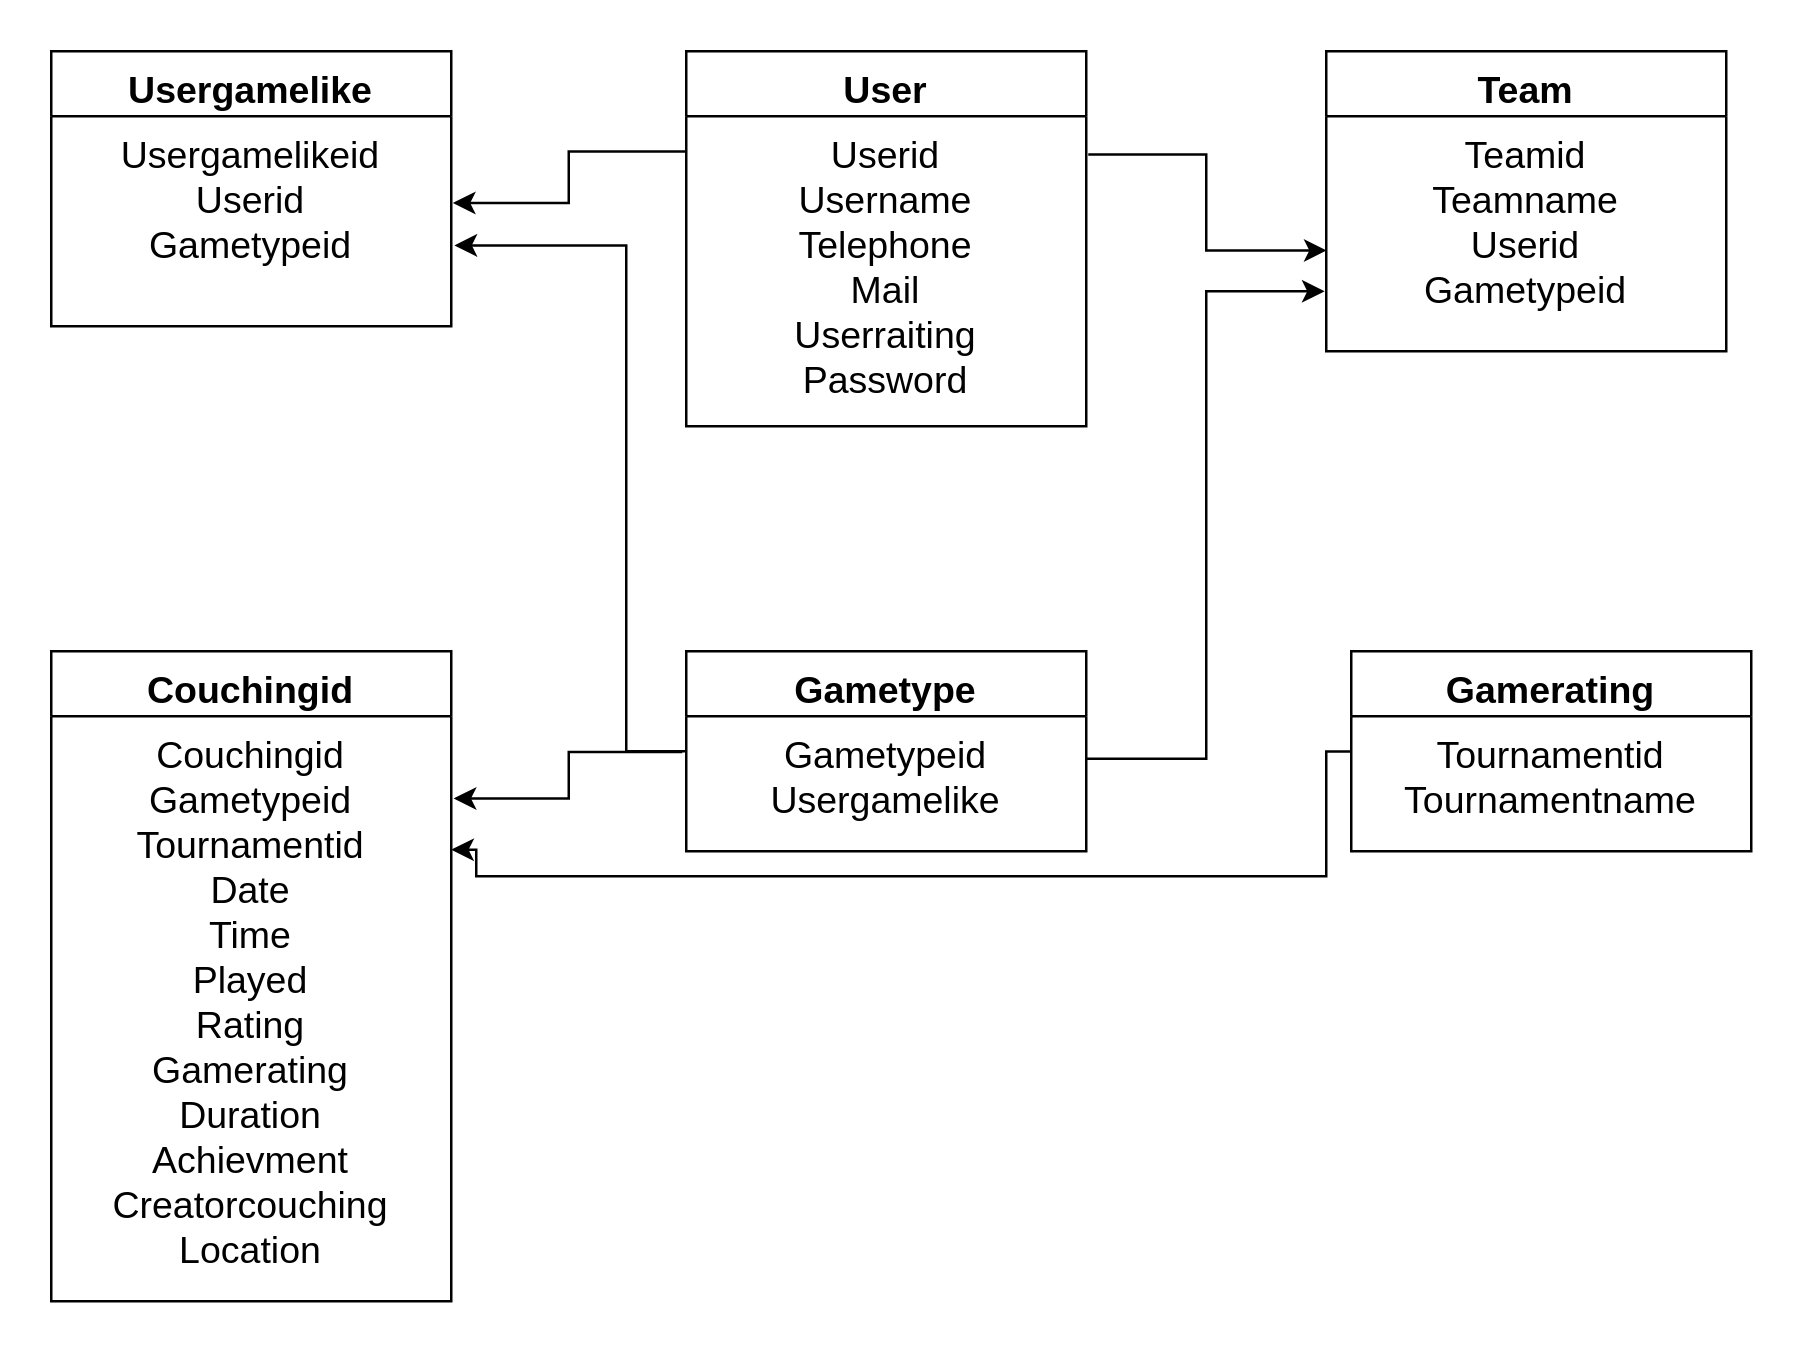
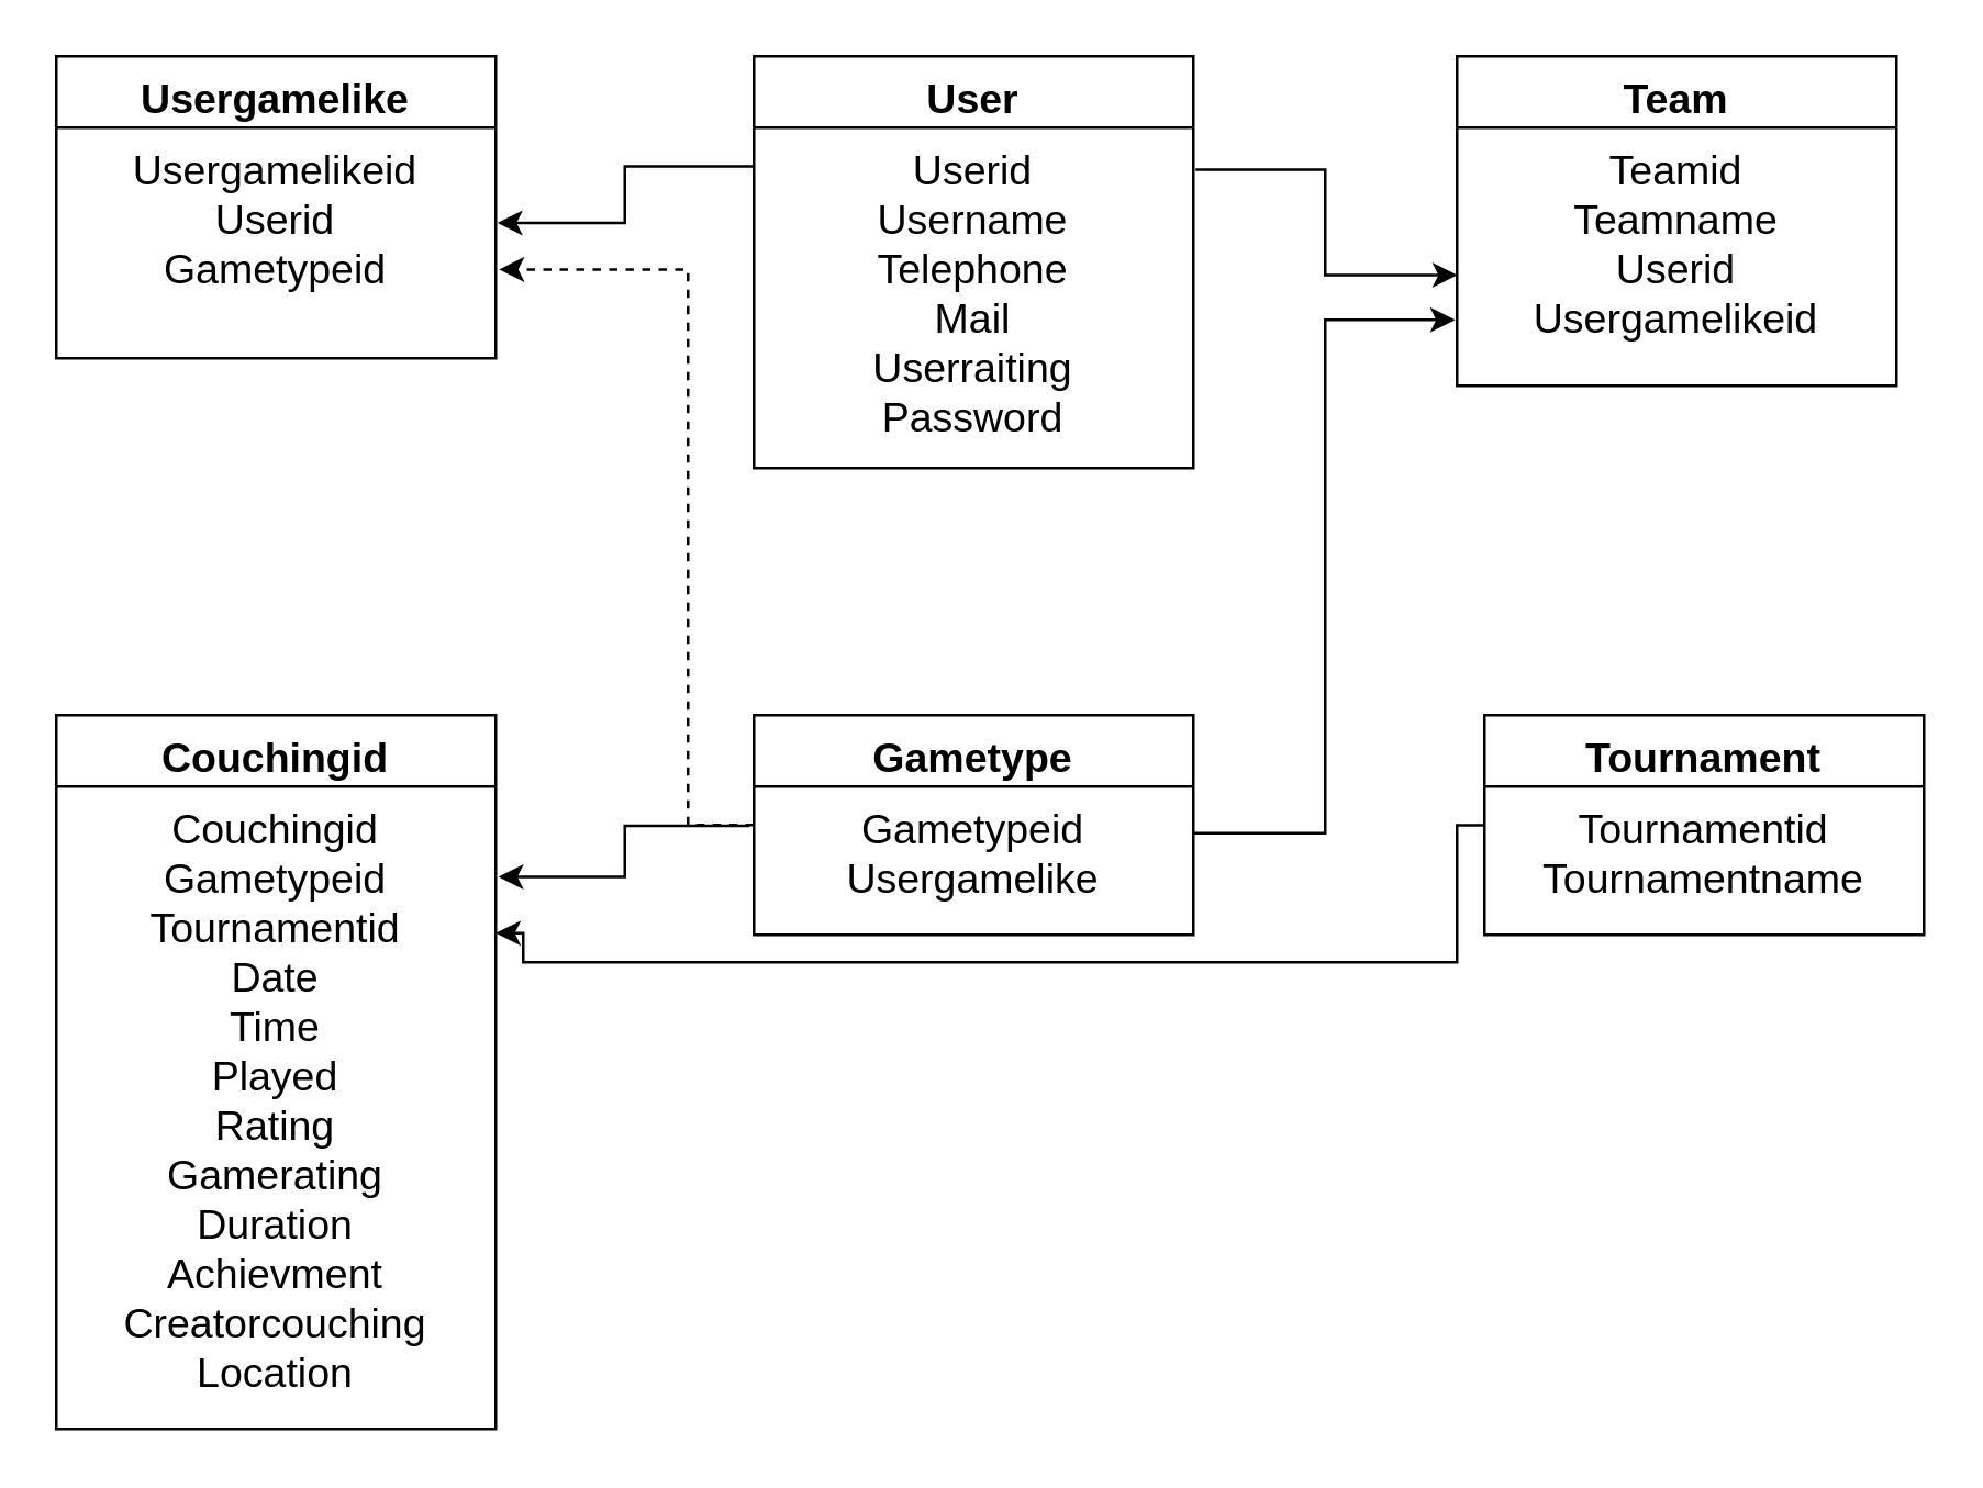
- <mxCell id="12" value="Teamid&#10;Teamname&#10;Userid&#10;Gametypeid" style="text;align=center;verticalAlign=top;spacingLeft=4;spacingRight=4;overflow=hidden;rotatable=0;points=[[0,0.5],[1,0.5]];portConstraint=eastwest;fontStyle=0;fontSize=15;" vertex="1" parent="11"><mxGeometry y="26" width="160" height="94" as="geometry" /></mxCell>
+ <mxCell id="12" value="Teamid&#10;Teamname&#10;Userid&#10;Usergamelikeid" style="text;align=center;verticalAlign=top;spacingLeft=4;spacingRight=4;overflow=hidden;rotatable=0;points=[[0,0.5],[1,0.5]];portConstraint=eastwest;fontStyle=0;fontSize=15;" vertex="1" parent="11"><mxGeometry y="26" width="160" height="94" as="geometry" /></mxCell>
- <mxCell id="8" style="edgeStyle=orthogonalEdgeStyle;rounded=0;orthogonalLoop=1;jettySize=auto;html=1;entryX=1.008;entryY=0.615;entryDx=0;entryDy=0;entryPerimeter=0;fontSize=15;" edge="1" parent="1" source="9" target="14"><mxGeometry relative="1" as="geometry"><Array as="points"><mxPoint x="250" y="300" /><mxPoint x="250" y="98" /></Array></mxGeometry></mxCell>
+ <mxCell id="8" style="edgeStyle=orthogonalEdgeStyle;rounded=0;orthogonalLoop=1;jettySize=auto;html=1;entryX=1.008;entryY=0.615;entryDx=0;entryDy=0;entryPerimeter=0;fontSize=15;dashed=1;" edge="1" parent="1" source="9" target="14"><mxGeometry relative="1" as="geometry"><Array as="points"><mxPoint x="250" y="300" /><mxPoint x="250" y="98" /></Array></mxGeometry></mxCell>
- <mxCell id="4" value="Gamerating" style="swimlane;fontStyle=1;align=center;verticalAlign=top;childLayout=stackLayout;horizontal=1;startSize=26;horizontalStack=0;resizeParent=1;resizeLast=0;collapsible=1;marginBottom=0;rounded=0;shadow=0;strokeWidth=1;fontSize=15;" vertex="1" parent="1"><mxGeometry x="540" y="260" width="160" height="80" as="geometry"><mxRectangle x="340" y="380" width="170" height="26" as="alternateBounds" /></mxGeometry></mxCell>
+ <mxCell id="4" value="Tournament" style="swimlane;fontStyle=1;align=center;verticalAlign=top;childLayout=stackLayout;horizontal=1;startSize=26;horizontalStack=0;resizeParent=1;resizeLast=0;collapsible=1;marginBottom=0;rounded=0;shadow=0;strokeWidth=1;fontSize=15;" vertex="1" parent="1"><mxGeometry x="540" y="260" width="160" height="80" as="geometry"><mxRectangle x="340" y="380" width="170" height="26" as="alternateBounds" /></mxGeometry></mxCell>
